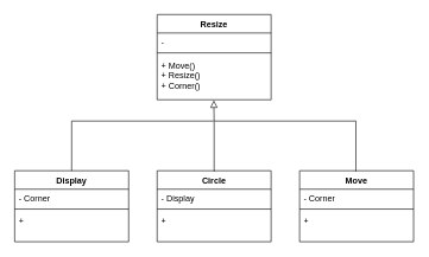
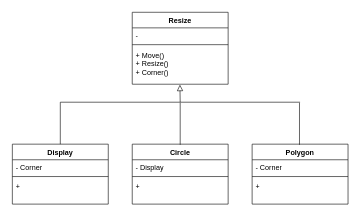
- <mxCell id="10" value="Move" style="swimlane;fontStyle=1;align=center;verticalAlign=top;childLayout=stackLayout;horizontal=1;startSize=26;horizontalStack=0;resizeParent=1;resizeParentMax=0;resizeLast=0;collapsible=1;marginBottom=0;whiteSpace=wrap;html=1;" vertex="1" parent="1"><mxGeometry x="420" y="240" width="160" height="100" as="geometry" /></mxCell>
+ <mxCell id="10" value="Polygon" style="swimlane;fontStyle=1;align=center;verticalAlign=top;childLayout=stackLayout;horizontal=1;startSize=26;horizontalStack=0;resizeParent=1;resizeParentMax=0;resizeLast=0;collapsible=1;marginBottom=0;whiteSpace=wrap;html=1;" vertex="1" parent="1"><mxGeometry x="420" y="240" width="160" height="100" as="geometry" /></mxCell>
